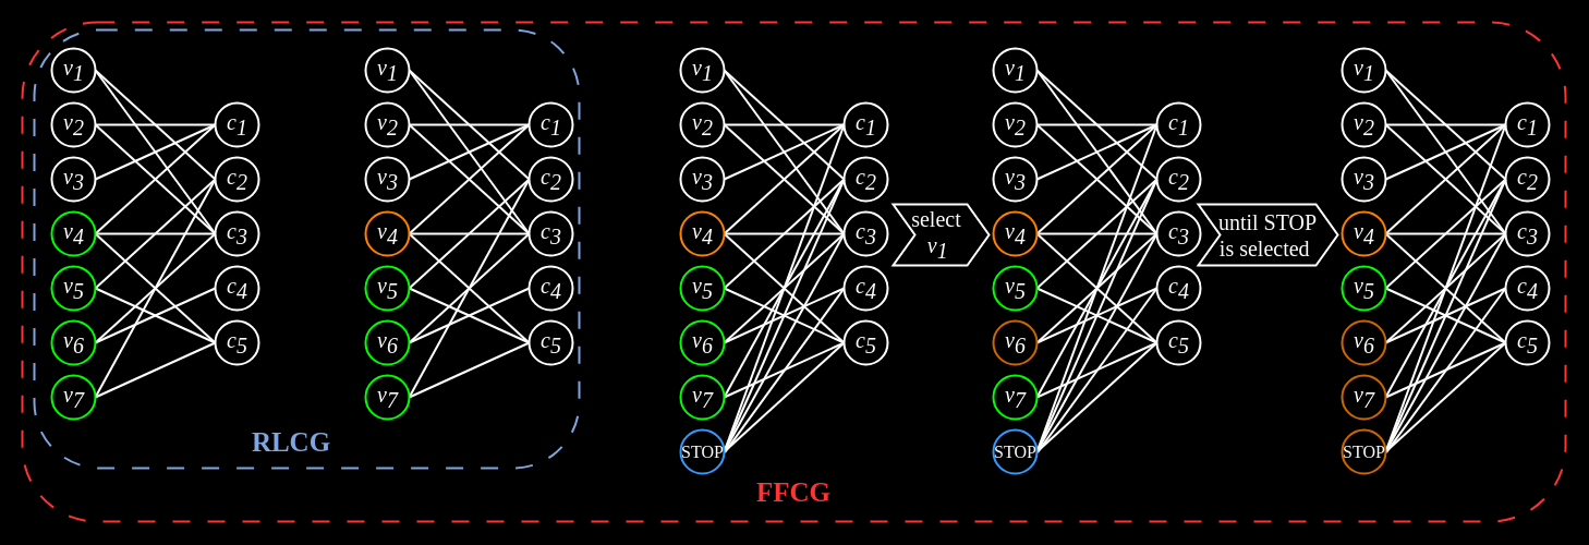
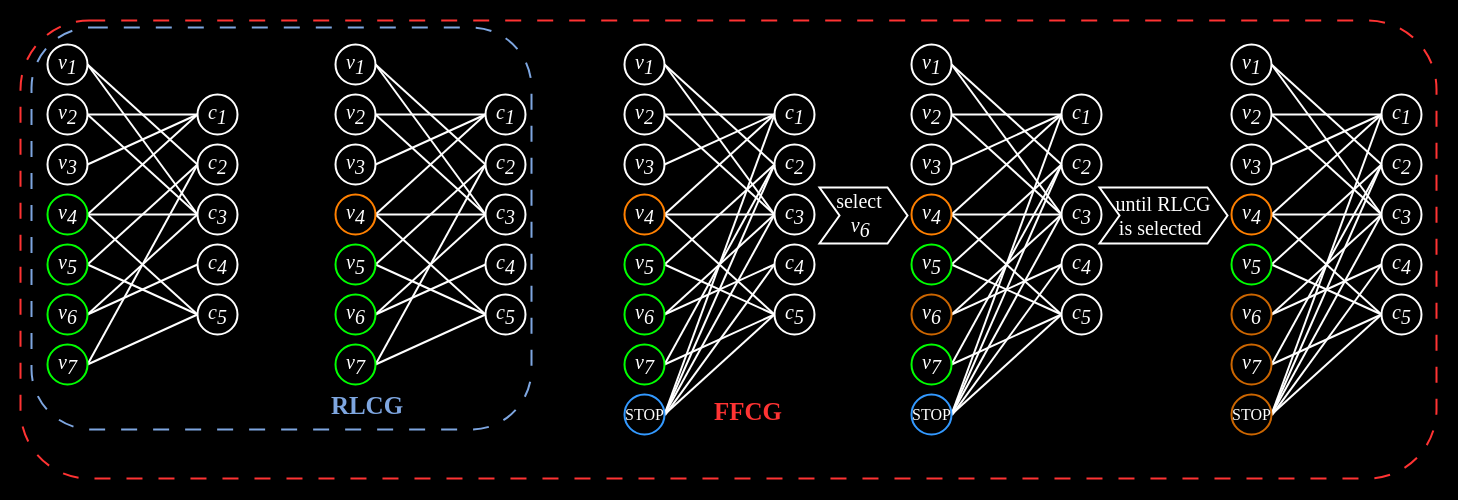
- <mxCell id="154" value="&lt;font style=&quot;border-color: var(--border-color); font-size: 20px;&quot; face=&quot;Times New Roman&quot;&gt;select&amp;nbsp;&lt;/font&gt;&amp;nbsp;&lt;br&gt;&lt;i style=&quot;border-color: var(--border-color); font-size: 20px;&quot;&gt;&lt;font style=&quot;border-color: var(--border-color);&quot; face=&quot;Times New Roman&quot;&gt;v&lt;sub style=&quot;border-color: var(--border-color); font-size: 20px;&quot;&gt;1&lt;/sub&gt;&lt;/font&gt;&lt;/i&gt;&lt;span style=&quot;font-size: 20px;&quot;&gt;&amp;nbsp;&lt;/span&gt;" style="shape=step;perimeter=stepPerimeter;whiteSpace=wrap;html=1;fixedSize=1;fontFamily=Helvetica;fontSize=11;fontColor=#FFFFFF;labelBackgroundColor=none;strokeColor=#FFFFFF;fillColor=none;strokeWidth=2;" parent="1" vertex="1"><mxGeometry x="819" y="187" width="88" height="56" as="geometry" /></mxCell>
+ <mxCell id="154" value="&lt;font style=&quot;border-color: var(--border-color); font-size: 20px;&quot; face=&quot;Times New Roman&quot;&gt;select&amp;nbsp;&lt;/font&gt;&amp;nbsp;&lt;br&gt;&lt;i style=&quot;border-color: var(--border-color); font-size: 20px;&quot;&gt;&lt;font style=&quot;border-color: var(--border-color);&quot; face=&quot;Times New Roman&quot;&gt;v&lt;sub style=&quot;border-color: var(--border-color); font-size: 20px;&quot;&gt;6&lt;/sub&gt;&lt;/font&gt;&lt;/i&gt;&lt;span style=&quot;font-size: 20px;&quot;&gt;&amp;nbsp;&lt;/span&gt;" style="shape=step;perimeter=stepPerimeter;whiteSpace=wrap;html=1;fixedSize=1;fontFamily=Helvetica;fontSize=11;fontColor=#FFFFFF;labelBackgroundColor=none;strokeColor=#FFFFFF;fillColor=none;strokeWidth=2;" parent="1" vertex="1"><mxGeometry x="819" y="187" width="88" height="56" as="geometry" /></mxCell>
- <mxCell id="155" value="&lt;font style=&quot;border-color: var(--border-color); font-size: 20px;&quot; face=&quot;Times New Roman&quot;&gt;until STOP&lt;br&gt;is selected&lt;/font&gt;&lt;span style=&quot;font-size: 20px;&quot;&gt;&amp;nbsp;&lt;/span&gt;" style="shape=step;perimeter=stepPerimeter;whiteSpace=wrap;html=1;fixedSize=1;fontFamily=Helvetica;fontSize=11;fontColor=#FFFFFF;labelBackgroundColor=none;strokeColor=#FFFFFF;fillColor=none;strokeWidth=2;" parent="1" vertex="1"><mxGeometry x="1099" y="187" width="128" height="56" as="geometry" /></mxCell>
+ <mxCell id="155" value="&lt;font style=&quot;border-color: var(--border-color); font-size: 20px;&quot; face=&quot;Times New Roman&quot;&gt;until RLCG&lt;br&gt;is selected&lt;/font&gt;&lt;span style=&quot;font-size: 20px;&quot;&gt;&amp;nbsp;&lt;/span&gt;" style="shape=step;perimeter=stepPerimeter;whiteSpace=wrap;html=1;fixedSize=1;fontFamily=Helvetica;fontSize=11;fontColor=#FFFFFF;labelBackgroundColor=none;strokeColor=#FFFFFF;fillColor=none;strokeWidth=2;" parent="1" vertex="1"><mxGeometry x="1099" y="187" width="128" height="56" as="geometry" /></mxCell>
- <mxCell id="119" value="&lt;font style=&quot;background-color: rgb(0, 0, 0); font-size: 25px;&quot; color=&quot;#7ea6e0&quot; face=&quot;Times New Roman&quot;&gt;RLCG&lt;/font&gt;" style="text;html=1;strokeColor=none;fillColor=none;align=center;verticalAlign=middle;whiteSpace=wrap;rounded=0;fontSize=25;fontFamily=Helvetica;fontColor=default;fontStyle=1" parent="1" vertex="1"><mxGeometry x="237" y="390" width="60" height="30" as="geometry" /></mxCell>
+ <mxCell id="119" value="&lt;font style=&quot;background-color: rgb(0, 0, 0); font-size: 25px;&quot; color=&quot;#7ea6e0&quot; face=&quot;Times New Roman&quot;&gt;RLCG&lt;/font&gt;" style="text;html=1;strokeColor=none;fillColor=none;align=center;verticalAlign=middle;whiteSpace=wrap;rounded=0;fontSize=25;fontFamily=Helvetica;fontColor=default;fontStyle=1" parent="1" vertex="1"><mxGeometry x="337" y="390" width="60" height="30" as="geometry" /></mxCell>
- <mxCell id="153" value="&lt;font color=&quot;#ff3333&quot; style=&quot;background-color: rgb(0, 0, 0); font-size: 25px;&quot; face=&quot;Times New Roman&quot;&gt;FFCG&lt;/font&gt;" style="text;html=1;strokeColor=none;fillColor=none;align=center;verticalAlign=middle;whiteSpace=wrap;rounded=0;fontSize=25;fontFamily=Helvetica;fontColor=default;fontStyle=1" parent="1" vertex="1"><mxGeometry x="698" y="436" width="60" height="30" as="geometry" /></mxCell>
+ <mxCell id="153" value="&lt;font color=&quot;#ff3333&quot; style=&quot;background-color: rgb(0, 0, 0); font-size: 25px;&quot; face=&quot;Times New Roman&quot;&gt;FFCG&lt;/font&gt;" style="text;html=1;strokeColor=none;fillColor=none;align=center;verticalAlign=middle;whiteSpace=wrap;rounded=0;fontSize=25;fontFamily=Helvetica;fontColor=default;fontStyle=1" parent="1" vertex="1"><mxGeometry x="718" y="396" width="60" height="30" as="geometry" /></mxCell>
